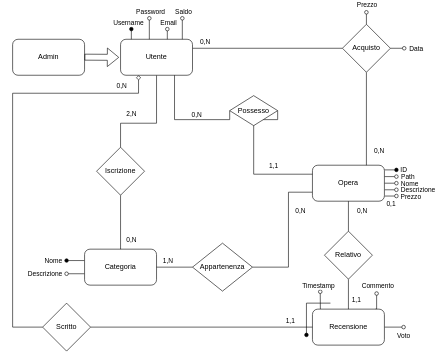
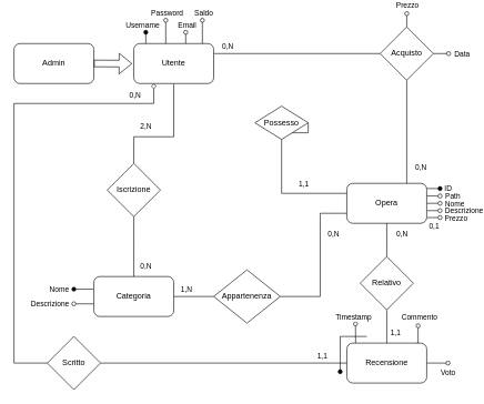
- <mxCell id="24" style="edgeStyle=orthogonalEdgeStyle;rounded=0;orthogonalLoop=1;jettySize=auto;html=1;exitX=0;exitY=0.5;exitDx=0;exitDy=0;entryX=0.75;entryY=1;entryDx=0;entryDy=0;endArrow=none;endFill=0;" parent="1" source="28" target="5" edge="1"><mxGeometry relative="1" as="geometry"><Array as="points"><mxPoint x="290" y="199" /></Array><mxPoint x="320" y="290" as="sourcePoint" /><mxPoint x="280" y="125" as="targetPoint" /></mxGeometry></mxCell>
- <mxCell id="25" value="0,N" style="edgeLabel;html=1;align=center;verticalAlign=middle;resizable=0;points=[];" parent="24" connectable="0" vertex="1"><mxGeometry x="0.114" relative="1" as="geometry"><mxPoint x="30" y="-9" as="offset" /></mxGeometry></mxCell>
